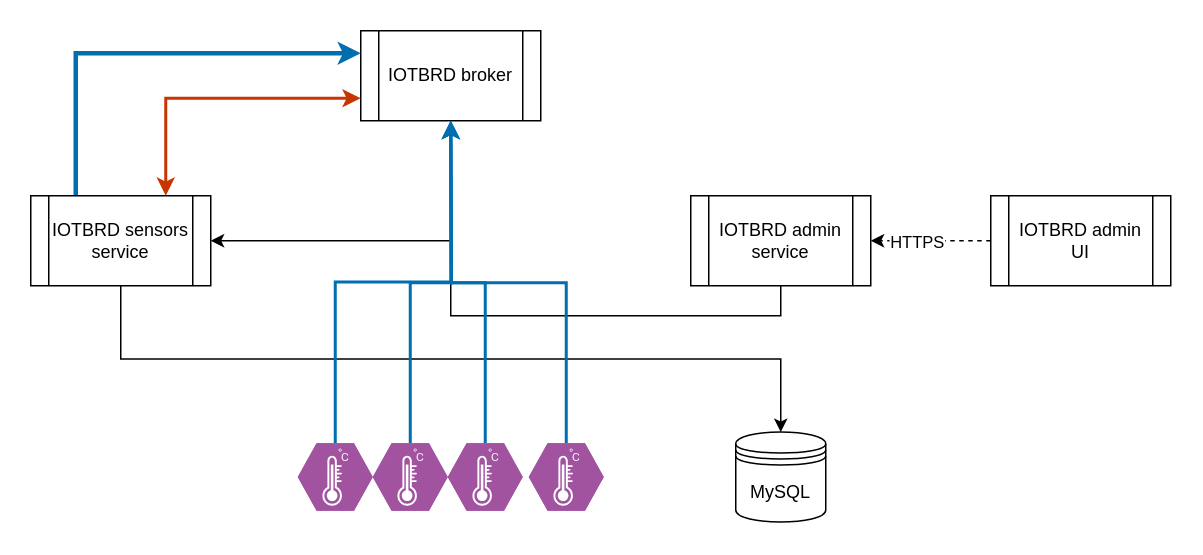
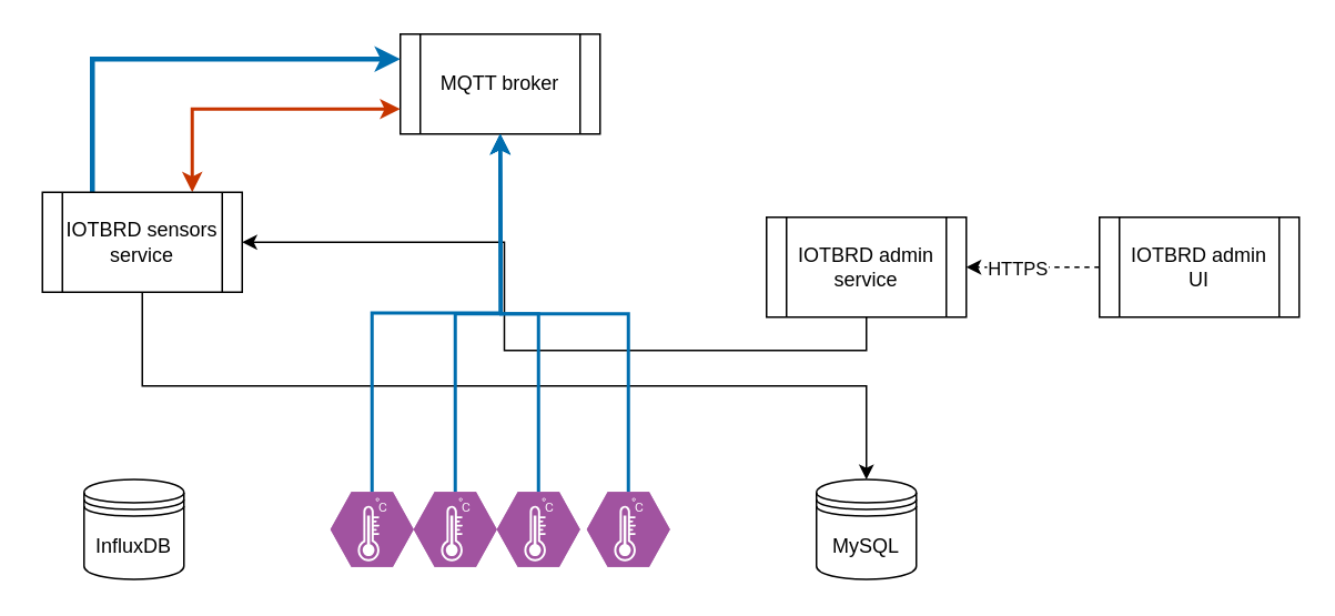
- <mxCell id="2" value="IOTBRD broker" style="shape=process;whiteSpace=wrap;html=1;backgroundOutline=1;" vertex="1" parent="1"><mxGeometry x="240" y="20" width="120" height="60" as="geometry" /></mxCell>
+ <mxCell id="2" value="MQTT broker" style="shape=process;whiteSpace=wrap;html=1;backgroundOutline=1;" vertex="1" parent="1"><mxGeometry x="240" y="20" width="120" height="60" as="geometry" /></mxCell>
- <mxCell id="8" value="IOTBRD sensors service" style="shape=process;whiteSpace=wrap;html=1;backgroundOutline=1;" vertex="1" parent="1"><mxGeometry x="20" y="130" width="120" height="60" as="geometry" /></mxCell>
+ <mxCell id="8" value="IOTBRD sensors service" style="shape=process;whiteSpace=wrap;html=1;backgroundOutline=1;" vertex="1" parent="1"><mxGeometry x="25" y="115" width="120" height="60" as="geometry" /></mxCell>
+ <mxCell id="13" value="InfluxDB" style="shape=datastore;whiteSpace=wrap;html=1;" vertex="1" parent="1"><mxGeometry x="50" y="287.5" width="60" height="60" as="geometry" /></mxCell>
